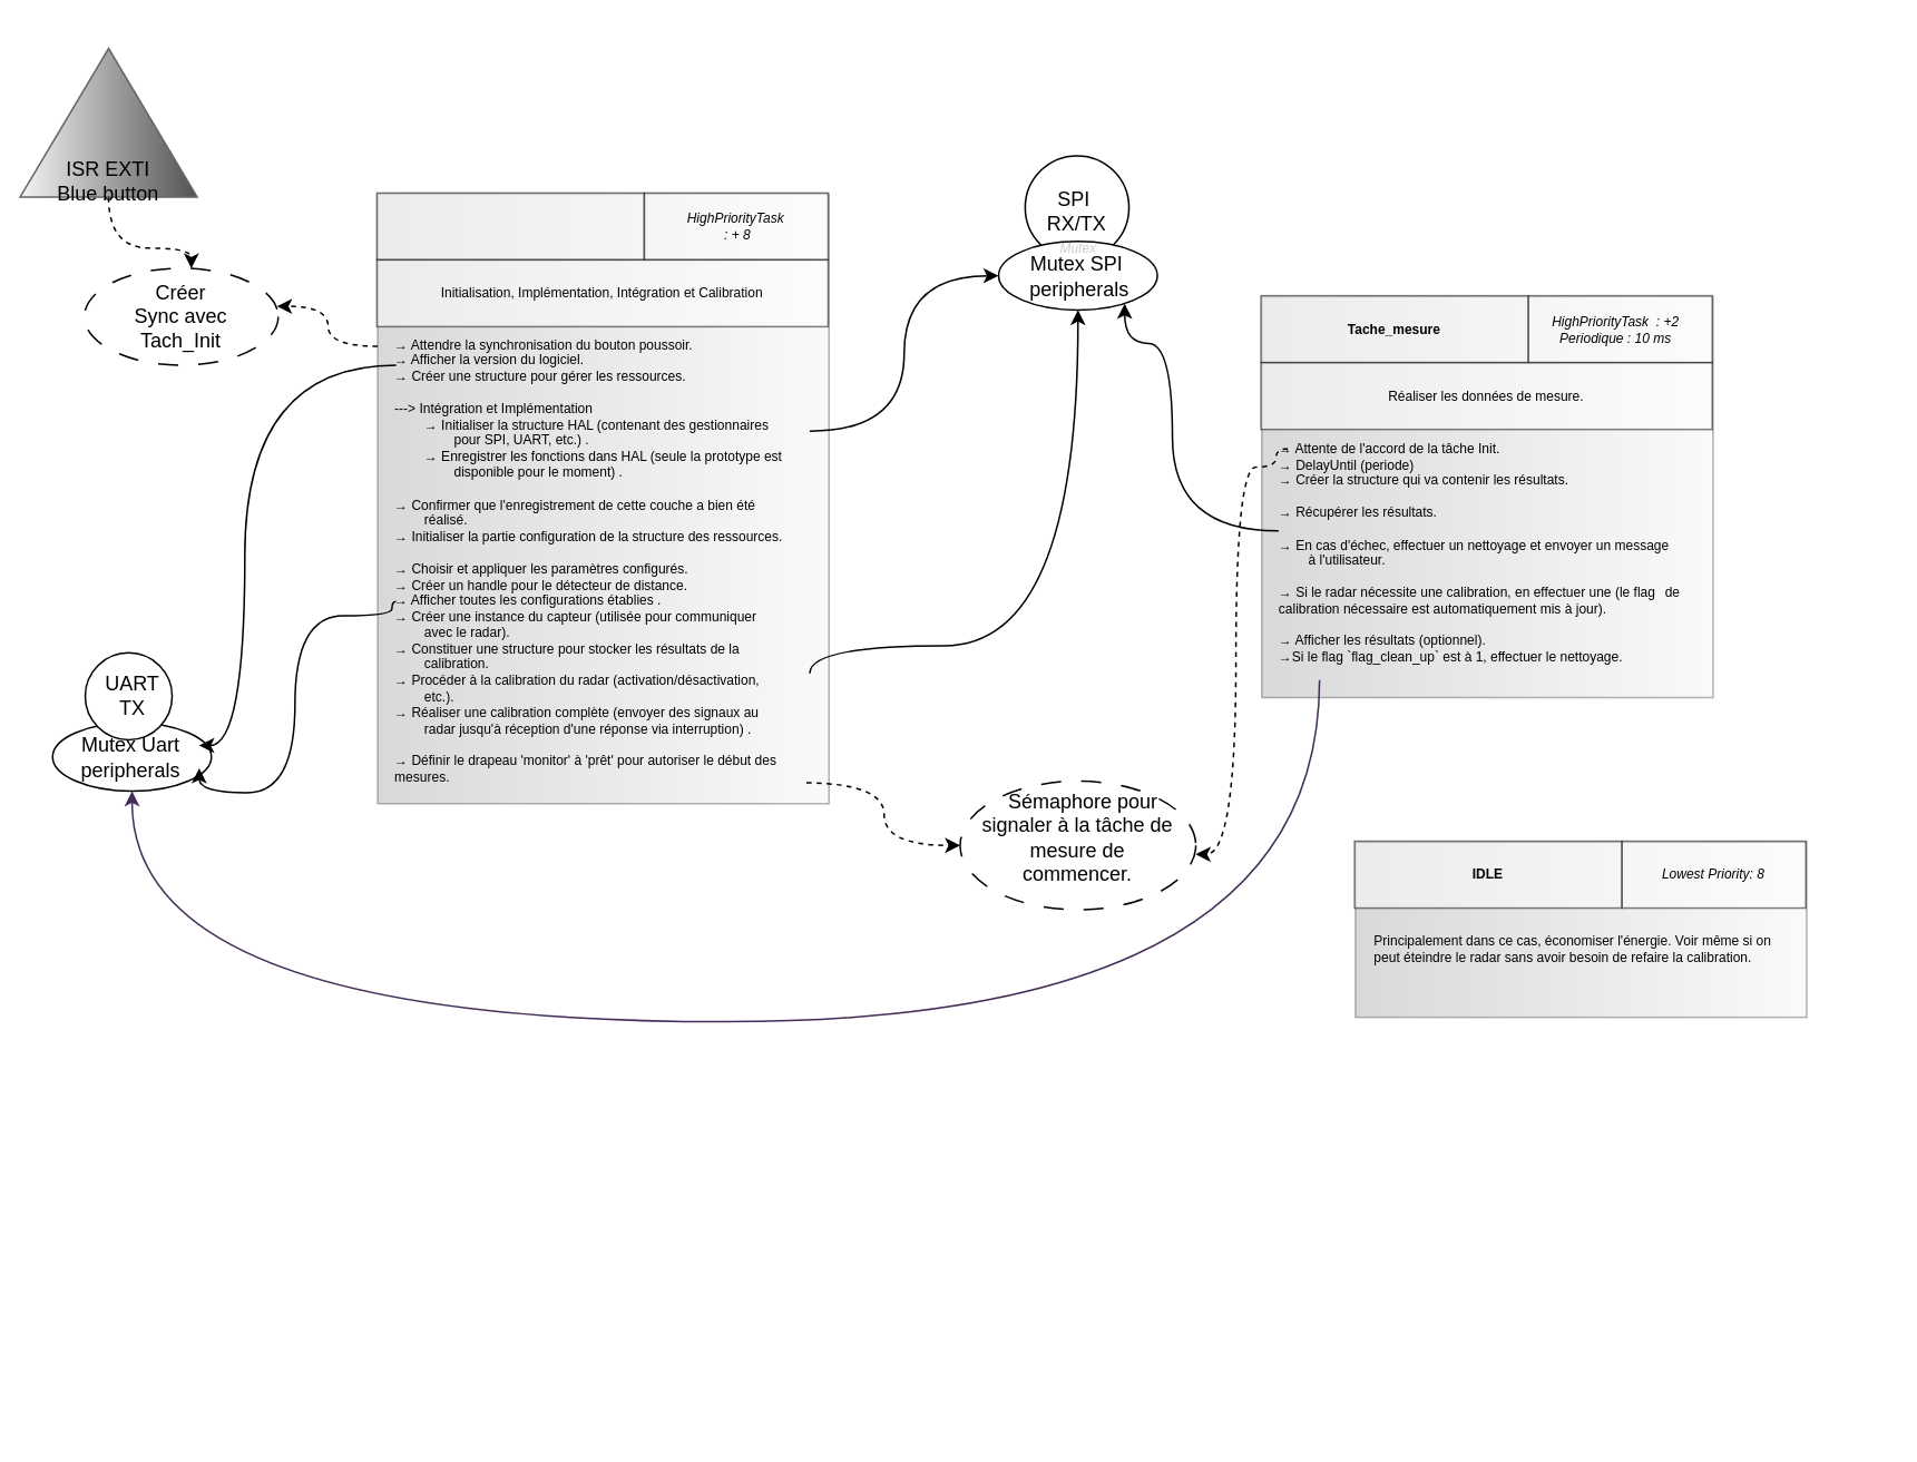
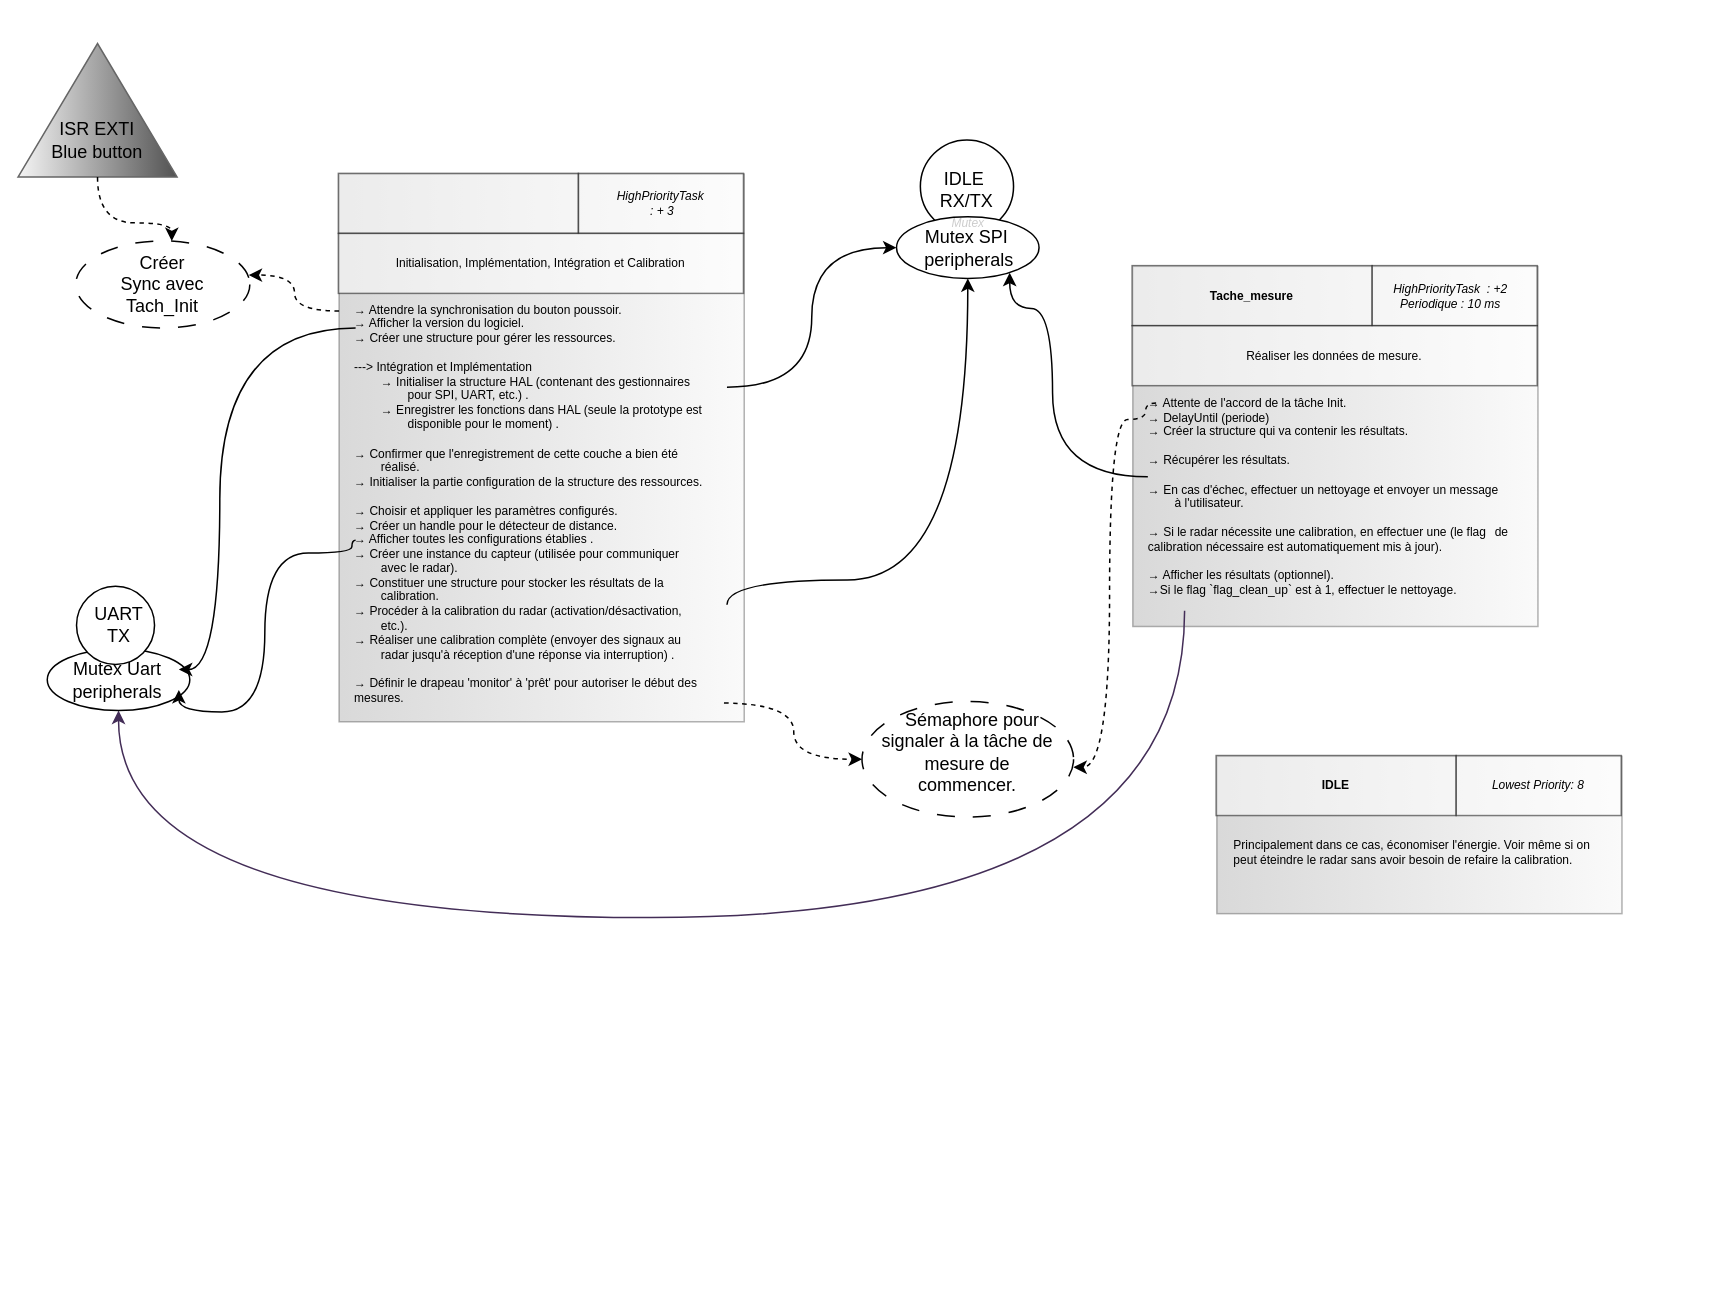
- <mxCell id="12" value="&lt;div&gt;ISR EXTI &lt;br&gt;&lt;/div&gt;&lt;div&gt;Blue button&lt;br&gt;&lt;/div&gt;" style="text;html=1;strokeColor=none;fillColor=none;align=center;verticalAlign=middle;whiteSpace=wrap;rounded=0;" vertex="1" parent="10"><mxGeometry x="11.125" y="77.54" width="66.75" height="21.2" as="geometry" /></mxCell>
+ <mxCell id="12" value="&lt;div&gt;ISR EXTI &lt;br&gt;&lt;/div&gt;&lt;div&gt;Blue button&lt;br&gt;&lt;/div&gt;" style="text;html=1;strokeColor=none;fillColor=none;align=center;verticalAlign=middle;whiteSpace=wrap;rounded=0;" vertex="1" parent="10"><mxGeometry x="11.125" y="62.54" width="66.75" height="21.2" as="geometry" /></mxCell>
- <mxCell id="36" value="SPI&amp;nbsp; RX/TX " style="text;html=1;strokeColor=none;fillColor=none;align=center;verticalAlign=middle;whiteSpace=wrap;rounded=0;" vertex="1" parent="34"><mxGeometry x="13.95" y="24.863" width="54" height="39" as="geometry" /></mxCell>
+ <mxCell id="36" value="IDLE&amp;nbsp; RX/TX " style="text;html=1;strokeColor=none;fillColor=none;align=center;verticalAlign=middle;whiteSpace=wrap;rounded=0;" vertex="1" parent="34"><mxGeometry x="13.95" y="24.863" width="54" height="39" as="geometry" /></mxCell>
- <mxCell id="7" value="&lt;div&gt;HighPriorityTask&lt;/div&gt;&amp;nbsp;: + 8" style="text;html=1;strokeColor=none;fillColor=none;align=center;verticalAlign=middle;whiteSpace=wrap;rounded=0;fontStyle=2;fontSize=8;fontColor=#000000;opacity=50;" vertex="1" parent="2"><mxGeometry x="217" y="10" width="90" height="20" as="geometry" /></mxCell>
+ <mxCell id="7" value="&lt;div&gt;HighPriorityTask&lt;/div&gt;&amp;nbsp;: + 3" style="text;html=1;strokeColor=none;fillColor=none;align=center;verticalAlign=middle;whiteSpace=wrap;rounded=0;fontStyle=2;fontSize=8;fontColor=#000000;opacity=50;" vertex="1" parent="2"><mxGeometry x="217" y="10" width="90" height="20" as="geometry" /></mxCell>
